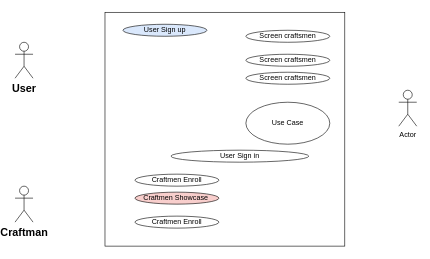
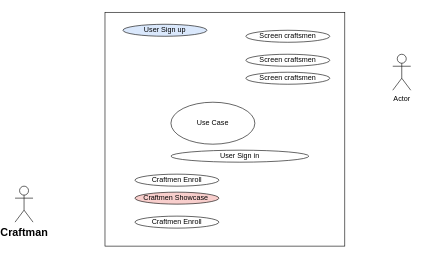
- <mxCell id="3" value="&lt;font style=&quot;font-size: 18px;&quot;&gt;&lt;b&gt;User&lt;/b&gt;&lt;/font&gt;" style="shape=umlActor;verticalLabelPosition=bottom;verticalAlign=top;html=1;outlineConnect=0;" parent="1" vertex="1"><mxGeometry x="20" y="70" width="30" height="60" as="geometry" /></mxCell>
- <mxCell id="5" value="Actor" style="shape=umlActor;verticalLabelPosition=bottom;verticalAlign=top;html=1;outlineConnect=0;" parent="1" vertex="1"><mxGeometry x="660" y="150" width="30" height="60" as="geometry" /></mxCell>
+ <mxCell id="5" value="Actor" style="shape=umlActor;verticalLabelPosition=bottom;verticalAlign=top;html=1;outlineConnect=0;" parent="1" vertex="1"><mxGeometry x="650" y="90" width="30" height="60" as="geometry" /></mxCell>
- <mxCell id="7" value="Use Case" style="ellipse;whiteSpace=wrap;html=1;" parent="1" vertex="1"><mxGeometry x="405" y="170" width="140" height="70" as="geometry" /></mxCell>
+ <mxCell id="7" value="Use Case" style="ellipse;whiteSpace=wrap;html=1;" parent="1" vertex="1"><mxGeometry x="280" y="170" width="140" height="70" as="geometry" /></mxCell>
